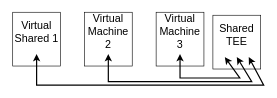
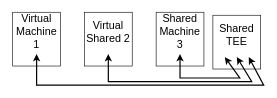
- <mxCell id="2" value="Virtual Shared 1" style="rounded=0;whiteSpace=wrap;html=1;fontSize=18;spacingTop=0;spacingBottom=24;" vertex="1" parent="1"><mxGeometry x="20" y="20" width="80" height="90" as="geometry" /></mxCell>
+ <mxCell id="2" value="Virtual Machine 1" style="rounded=0;whiteSpace=wrap;html=1;fontSize=18;spacingTop=0;spacingBottom=24;" vertex="1" parent="1"><mxGeometry x="20" y="20" width="80" height="90" as="geometry" /></mxCell>
- <mxCell id="3" value="Virtual Machine 2" style="rounded=0;whiteSpace=wrap;html=1;fontSize=18;spacingBottom=24;" vertex="1" parent="1"><mxGeometry x="140" y="20" width="80" height="90" as="geometry" /></mxCell>
+ <mxCell id="3" value="Virtual Shared 2" style="rounded=0;whiteSpace=wrap;html=1;fontSize=18;spacingBottom=24;" vertex="1" parent="1"><mxGeometry x="140" y="20" width="80" height="90" as="geometry" /></mxCell>
- <mxCell id="4" value="Virtual Machine 3" style="rounded=0;whiteSpace=wrap;html=1;fontSize=18;spacingBottom=24;" vertex="1" parent="1"><mxGeometry x="260" y="20" width="80" height="90" as="geometry" /></mxCell>
+ <mxCell id="4" value="Shared Machine 3" style="rounded=0;whiteSpace=wrap;html=1;fontSize=18;spacingBottom=24;" vertex="1" parent="1"><mxGeometry x="260" y="20" width="80" height="90" as="geometry" /></mxCell>
